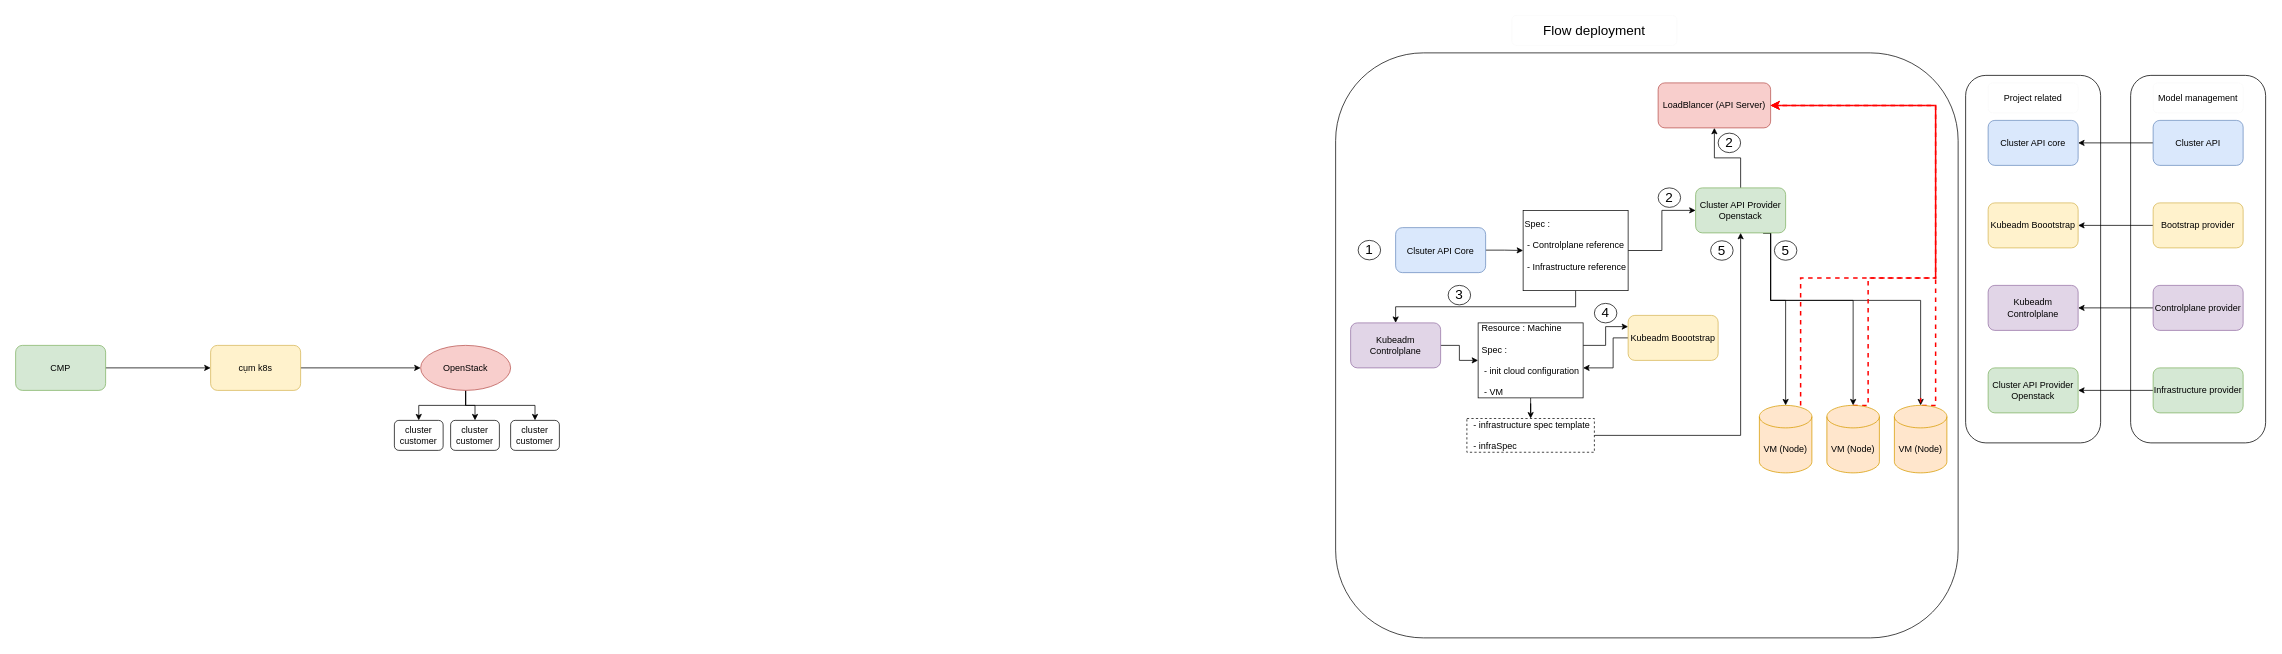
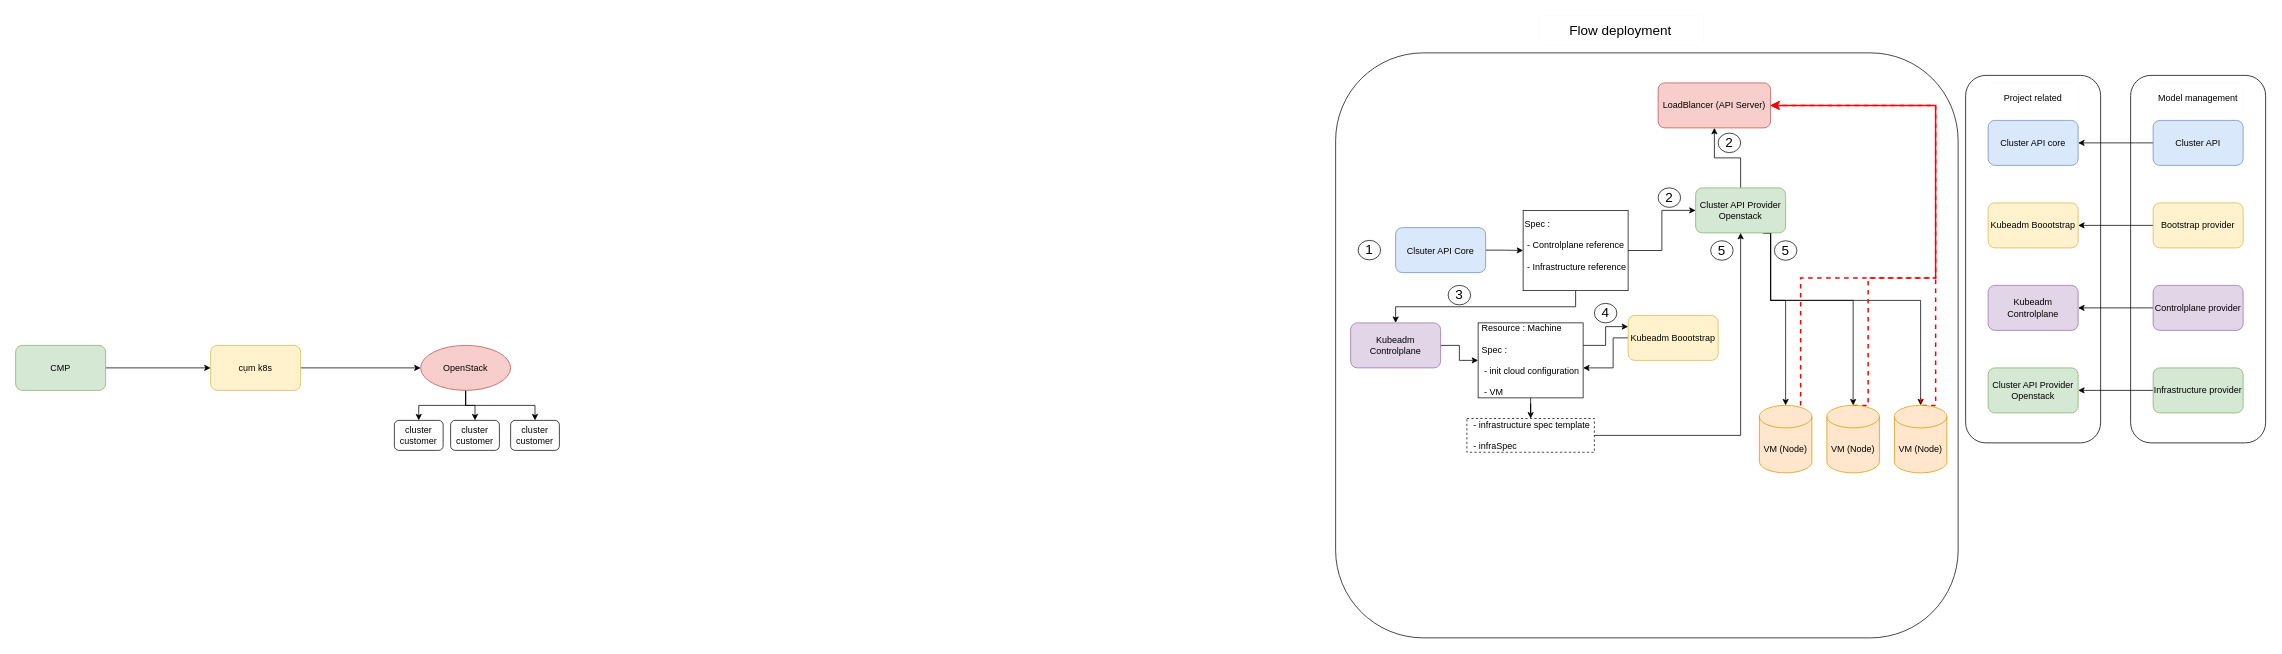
- <mxCell id="19" value="&lt;font style=&quot;font-size: 18px;&quot;&gt;Flow deployment&lt;/font&gt;" style="rounded=1;whiteSpace=wrap;html=1;strokeColor=#FAFAFA;" parent="1" vertex="1"><mxGeometry x="2015" y="20" width="220" height="40" as="geometry" /></mxCell>
+ <mxCell id="19" value="&lt;font style=&quot;font-size: 18px;&quot;&gt;Flow deployment&lt;/font&gt;" style="rounded=1;whiteSpace=wrap;html=1;strokeColor=#FAFAFA;" parent="1" vertex="1"><mxGeometry x="2050" y="20" width="220" height="40" as="geometry" /></mxCell>
